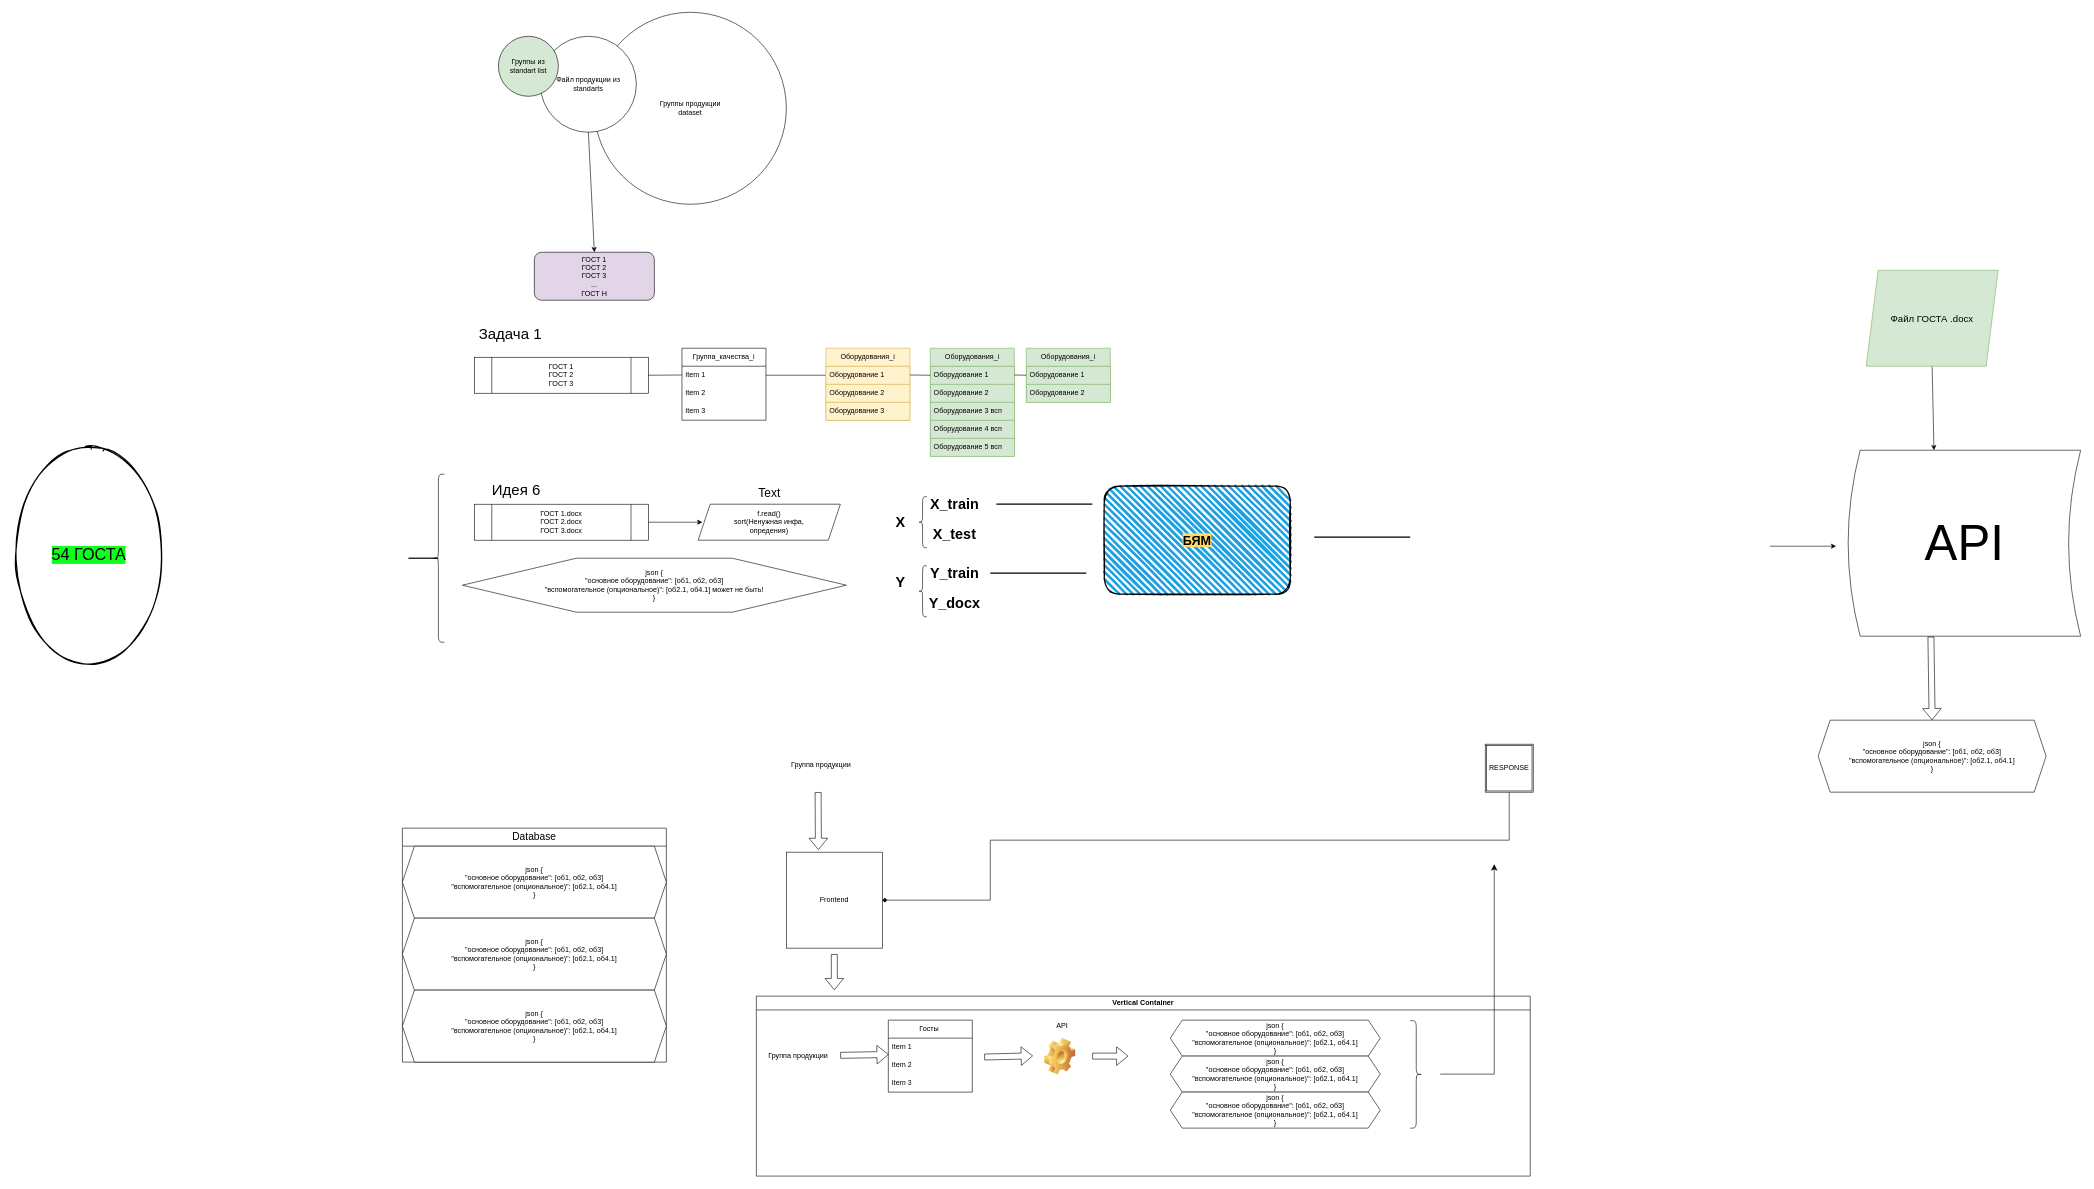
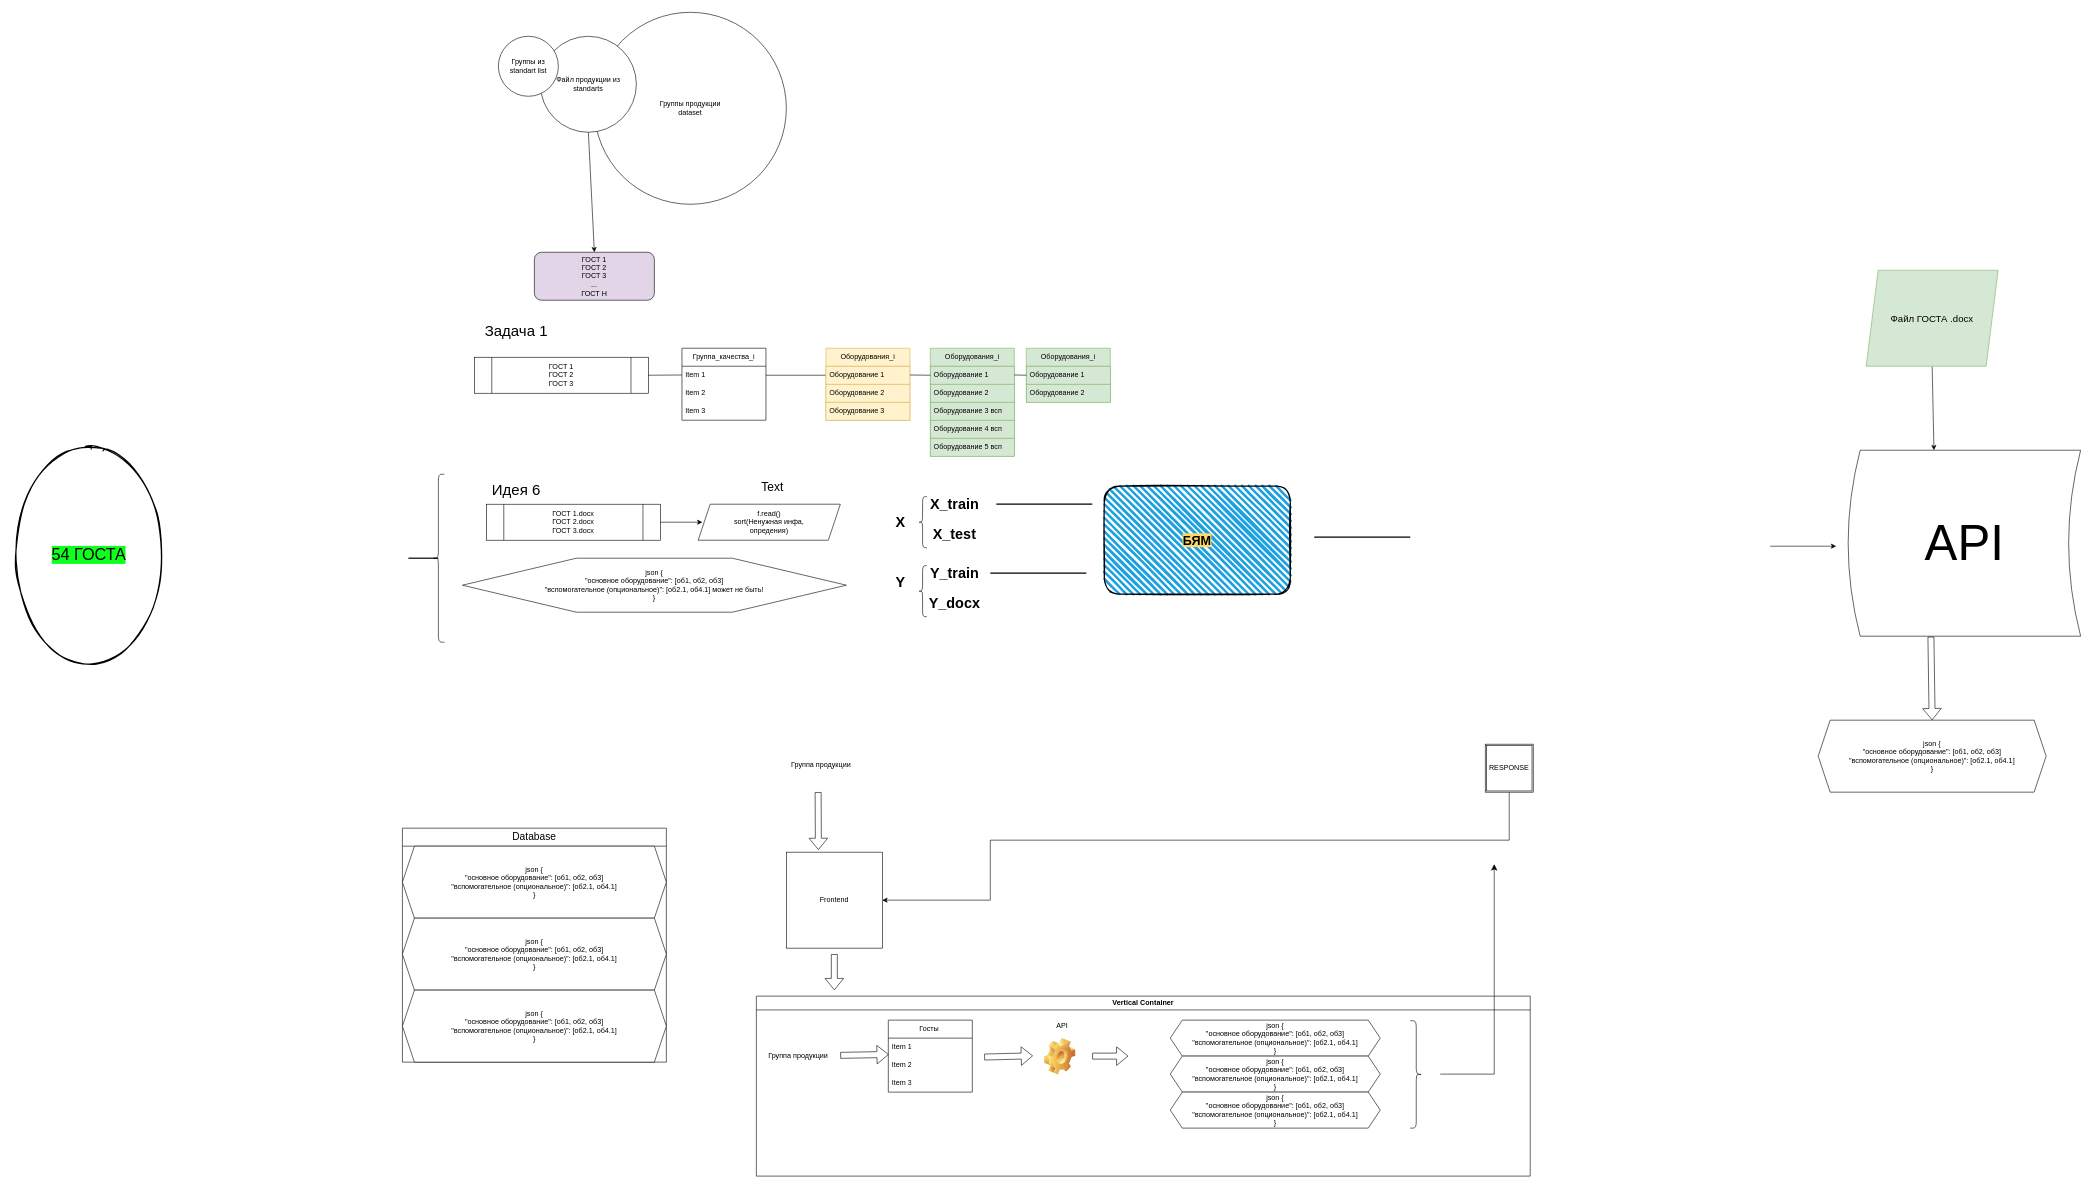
- <mxCell id="4" value="Группы из&lt;br&gt;standart list" style="ellipse;whiteSpace=wrap;html=1;fillColor=#d5e8d4;" vertex="1" parent="1"><mxGeometry x="830" y="60" width="100" height="100" as="geometry" /></mxCell>
+ <mxCell id="4" value="Группы из&lt;br&gt;standart list" style="ellipse;whiteSpace=wrap;html=1;" vertex="1" parent="1"><mxGeometry x="830" y="60" width="100" height="100" as="geometry" /></mxCell>
- <mxCell id="7" value="&lt;font style=&quot;font-size: 25px;&quot;&gt;Задача 1&lt;/font&gt;" style="text;html=1;strokeColor=none;fillColor=none;align=center;verticalAlign=middle;whiteSpace=wrap;rounded=0;" vertex="1" parent="1"><mxGeometry x="790" y="540" width="120" height="30" as="geometry" /></mxCell>
+ <mxCell id="7" value="&lt;font style=&quot;font-size: 25px;&quot;&gt;Задача 1&lt;/font&gt;" style="text;html=1;strokeColor=none;fillColor=none;align=center;verticalAlign=middle;whiteSpace=wrap;rounded=0;" vertex="1" parent="1"><mxGeometry x="800" y="535" width="120" height="30" as="geometry" /></mxCell>
- <mxCell id="34" value="&lt;font style=&quot;font-size: 20px;&quot;&gt;Text&lt;/font&gt;" style="text;html=1;strokeColor=none;fillColor=none;align=center;verticalAlign=middle;whiteSpace=wrap;rounded=0;" vertex="1" parent="1"><mxGeometry x="1251.5" y="805" width="60" height="30" as="geometry" /></mxCell>
+ <mxCell id="34" value="&lt;font style=&quot;font-size: 20px;&quot;&gt;Text&lt;/font&gt;" style="text;html=1;strokeColor=none;fillColor=none;align=center;verticalAlign=middle;whiteSpace=wrap;rounded=0;" vertex="1" parent="1"><mxGeometry x="1256.5" y="795" width="60" height="30" as="geometry" /></mxCell>
- <mxCell id="31" value="ГОСТ 1.docx &lt;br&gt;ГОСТ 2.docx&lt;br&gt;ГОСТ 3.docx" style="shape=process;whiteSpace=wrap;html=1;backgroundOutline=1;" vertex="1" parent="1"><mxGeometry x="790" y="840" width="290" height="60" as="geometry" /></mxCell>
+ <mxCell id="31" value="ГОСТ 1.docx &lt;br&gt;ГОСТ 2.docx&lt;br&gt;ГОСТ 3.docx" style="shape=process;whiteSpace=wrap;html=1;backgroundOutline=1;" vertex="1" parent="1"><mxGeometry x="810" y="840" width="290" height="60" as="geometry" /></mxCell>
- <mxCell id="80" style="edgeStyle=orthogonalEdgeStyle;rounded=0;orthogonalLoop=1;jettySize=auto;html=1;endArrow=diamond;" edge="1" parent="1" source="81" target="60"><mxGeometry relative="1" as="geometry"><Array as="points"><mxPoint x="1650" y="1400" /><mxPoint x="1650" y="1500" /></Array></mxGeometry></mxCell>
+ <mxCell id="80" style="edgeStyle=orthogonalEdgeStyle;rounded=0;orthogonalLoop=1;jettySize=auto;html=1;" edge="1" parent="1" source="81" target="60"><mxGeometry relative="1" as="geometry"><Array as="points"><mxPoint x="1650" y="1400" /><mxPoint x="1650" y="1500" /></Array></mxGeometry></mxCell>
